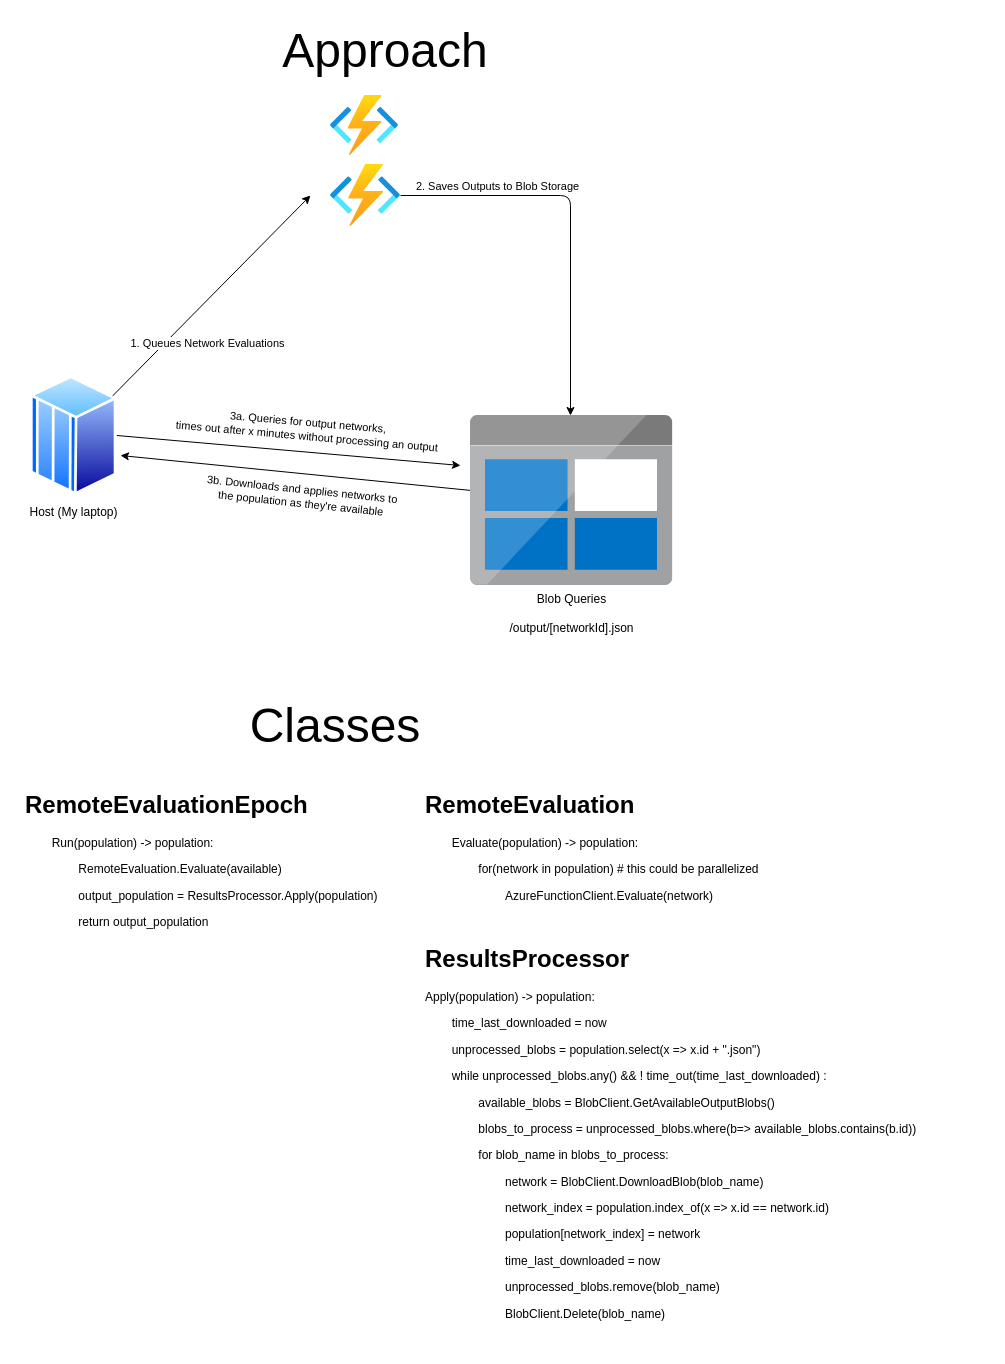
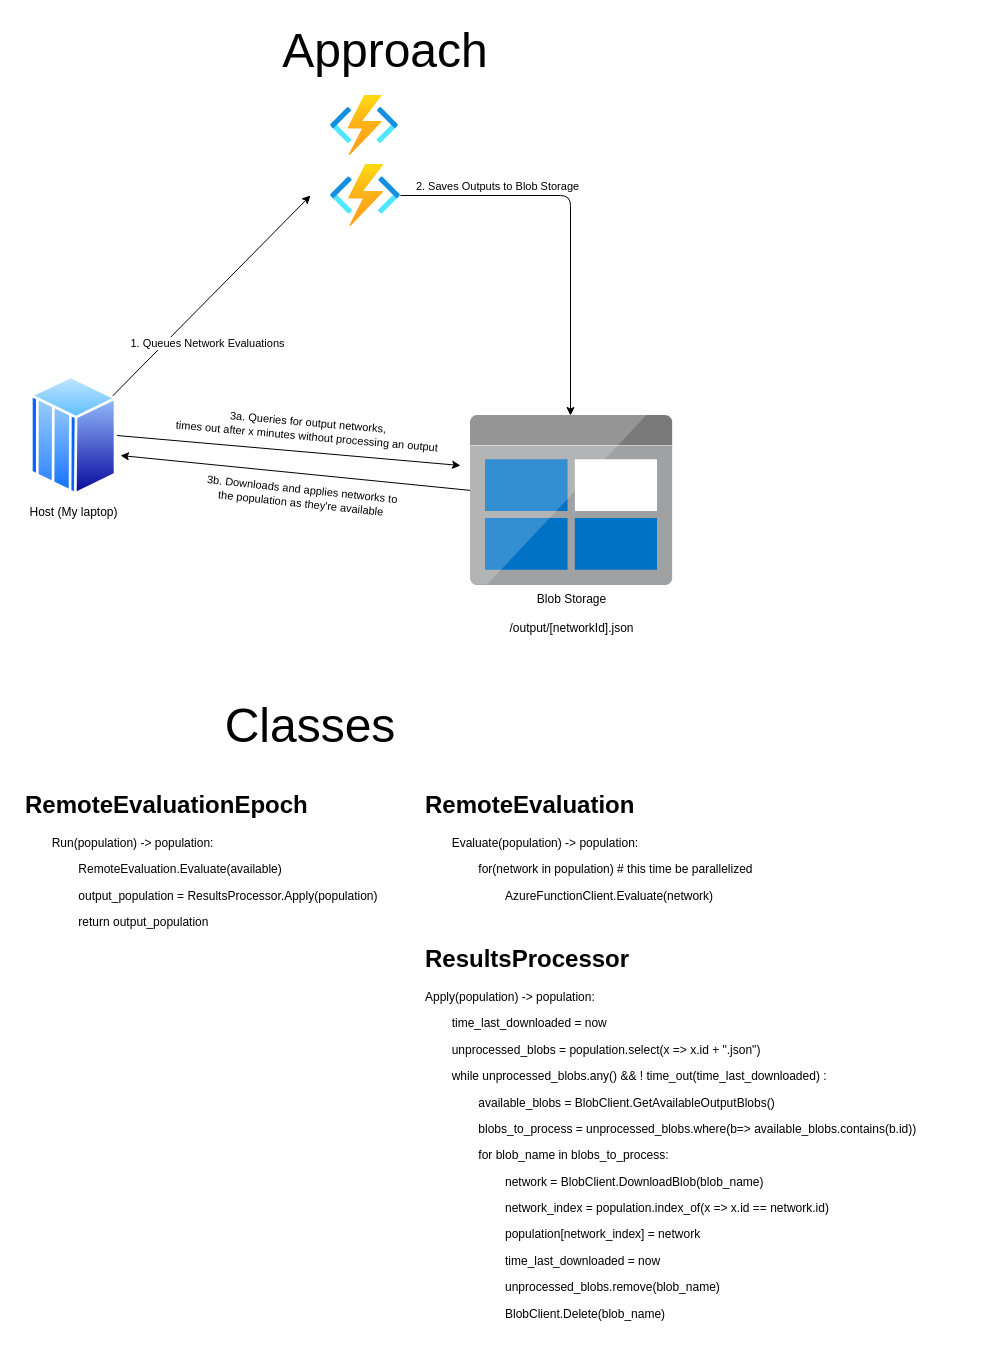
- <mxCell id="13" value="Blob Queries&lt;br&gt;&lt;br&gt;/output/[networkId].json" style="sketch=0;aspect=fixed;html=1;points=[];align=center;image;fontSize=12;image=img/lib/mscae/BlobBlock.svg;" parent="1" vertex="1"><mxGeometry x="470" y="415" width="202.38" height="170" as="geometry" /></mxCell>
+ <mxCell id="13" value="Blob Storage&lt;br&gt;&lt;br&gt;/output/[networkId].json" style="sketch=0;aspect=fixed;html=1;points=[];align=center;image;fontSize=12;image=img/lib/mscae/BlobBlock.svg;" parent="1" vertex="1"><mxGeometry x="470" y="415" width="202.38" height="170" as="geometry" /></mxCell>
- <mxCell id="15" value="&lt;font style=&quot;font-size: 48px;&quot;&gt;Classes&lt;/font&gt;" style="text;html=1;strokeColor=none;fillColor=none;align=center;verticalAlign=middle;whiteSpace=wrap;rounded=0;" parent="1" vertex="1"><mxGeometry x="200" y="695" width="270" height="60" as="geometry" /></mxCell>
+ <mxCell id="15" value="&lt;font style=&quot;font-size: 48px;&quot;&gt;Classes&lt;/font&gt;" style="text;html=1;strokeColor=none;fillColor=none;align=center;verticalAlign=middle;whiteSpace=wrap;rounded=0;" parent="1" vertex="1"><mxGeometry x="175" y="695" width="270" height="60" as="geometry" /></mxCell>
- <mxCell id="17" value="&lt;h1&gt;RemoteEvaluation&lt;/h1&gt;&lt;p&gt;&lt;span style=&quot;&quot;&gt;&#09;&lt;/span&gt;&lt;span style=&quot;white-space: pre;&quot;&gt;&#09;&lt;/span&gt;Evaluate(population) -&amp;gt; population:&lt;/p&gt;&lt;p&gt;&lt;span style=&quot;&quot;&gt;&#09;&lt;span style=&quot;&quot;&gt;&#09;&lt;/span&gt;&lt;span style=&quot;white-space: pre;&quot;&gt;&#09;&lt;/span&gt;&lt;span style=&quot;white-space: pre;&quot;&gt;&#09;&lt;/span&gt;for(network in population)&amp;nbsp;# this could be parallelized&lt;/span&gt;&lt;/p&gt;&lt;p&gt;&lt;span style=&quot;&quot;&gt;&#09;&lt;/span&gt;&lt;span style=&quot;&quot;&gt;&#09;&lt;/span&gt;&lt;span style=&quot;&quot;&gt;&#09;&lt;/span&gt;&lt;span style=&quot;white-space: pre;&quot;&gt;&#09;&lt;/span&gt;&lt;span style=&quot;white-space: pre;&quot;&gt;&#09;&lt;/span&gt;&lt;span style=&quot;white-space: pre;&quot;&gt;&#09;&lt;/span&gt;AzureFunctionClient.Evaluate(network)&lt;br&gt;&lt;/p&gt;" style="text;html=1;strokeColor=none;fillColor=none;spacing=5;spacingTop=-20;whiteSpace=wrap;overflow=hidden;rounded=0;fontSize=12;" parent="1" vertex="1"><mxGeometry x="420" y="785" width="400" height="150" as="geometry" /></mxCell>
+ <mxCell id="17" value="&lt;h1&gt;RemoteEvaluation&lt;/h1&gt;&lt;p&gt;&lt;span style=&quot;&quot;&gt;&#09;&lt;/span&gt;&lt;span style=&quot;white-space: pre;&quot;&gt;&#09;&lt;/span&gt;Evaluate(population) -&amp;gt; population:&lt;/p&gt;&lt;p&gt;&lt;span style=&quot;&quot;&gt;&#09;&lt;span style=&quot;&quot;&gt;&#09;&lt;/span&gt;&lt;span style=&quot;white-space: pre;&quot;&gt;&#09;&lt;/span&gt;&lt;span style=&quot;white-space: pre;&quot;&gt;&#09;&lt;/span&gt;for(network in population)&amp;nbsp;# this time be parallelized&lt;/span&gt;&lt;/p&gt;&lt;p&gt;&lt;span style=&quot;&quot;&gt;&#09;&lt;/span&gt;&lt;span style=&quot;&quot;&gt;&#09;&lt;/span&gt;&lt;span style=&quot;&quot;&gt;&#09;&lt;/span&gt;&lt;span style=&quot;white-space: pre;&quot;&gt;&#09;&lt;/span&gt;&lt;span style=&quot;white-space: pre;&quot;&gt;&#09;&lt;/span&gt;&lt;span style=&quot;white-space: pre;&quot;&gt;&#09;&lt;/span&gt;AzureFunctionClient.Evaluate(network)&lt;br&gt;&lt;/p&gt;" style="text;html=1;strokeColor=none;fillColor=none;spacing=5;spacingTop=-20;whiteSpace=wrap;overflow=hidden;rounded=0;fontSize=12;" parent="1" vertex="1"><mxGeometry x="420" y="785" width="400" height="150" as="geometry" /></mxCell>
